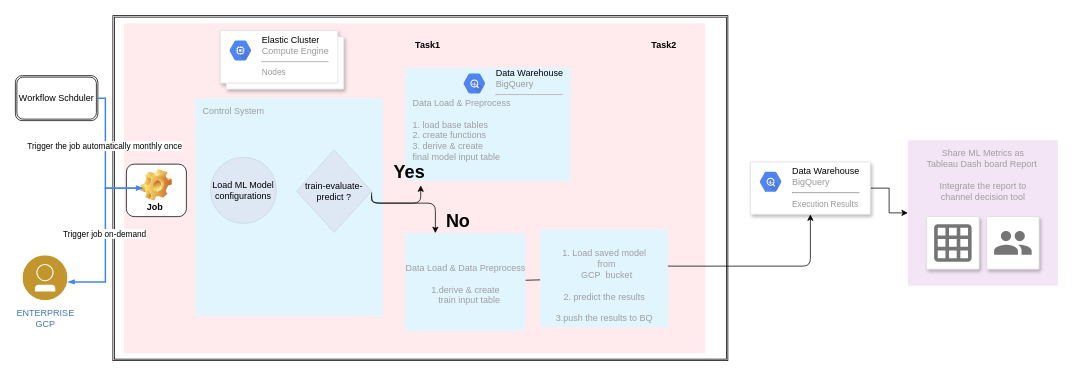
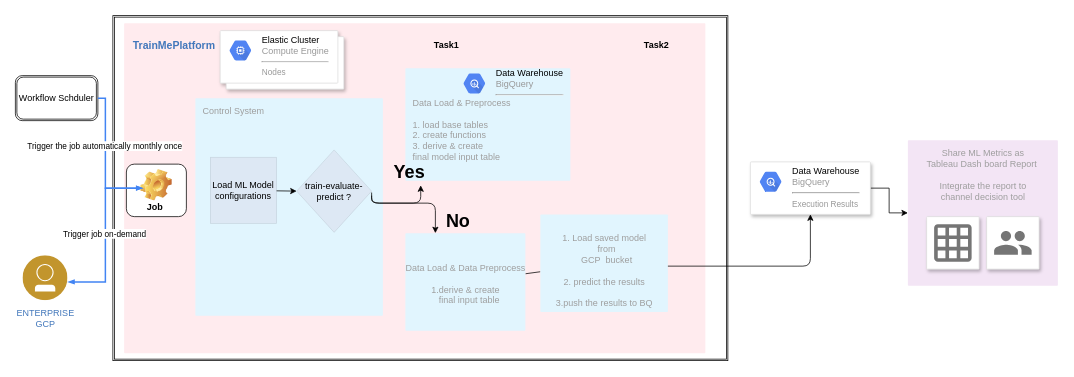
+ <mxCell id="12" value="TrainMePlatform" style="text;html=1;align=left;verticalAlign=middle;fontColor=#4277BB;shadow=0;dashed=0;strokeColor=none;fillColor=none;labelBackgroundColor=none;fontStyle=1;fontSize=14;spacingLeft=5;" vertex="1" parent="1"><mxGeometry x="170" y="50" width="123" height="20" as="geometry" /></mxCell>
- <mxCell id="27" value="&lt;b&gt;Task1&lt;/b&gt;" style="text;html=1;strokeColor=none;fillColor=none;align=center;verticalAlign=middle;whiteSpace=wrap;rounded=0;opacity=10;" vertex="1" parent="1"><mxGeometry x="545" y="50" width="50" height="20" as="geometry" /></mxCell>
+ <mxCell id="27" value="&lt;b&gt;Task1&lt;/b&gt;" style="text;html=1;strokeColor=none;fillColor=none;align=center;verticalAlign=middle;whiteSpace=wrap;rounded=0;opacity=10;" vertex="1" parent="1"><mxGeometry x="570" y="50" width="50" height="20" as="geometry" /></mxCell>
- <mxCell id="34" value="&lt;b&gt;Task2&lt;/b&gt;" style="text;html=1;strokeColor=none;fillColor=none;align=center;verticalAlign=middle;whiteSpace=wrap;rounded=0;opacity=10;" vertex="1" parent="1"><mxGeometry x="860" y="50" width="50" height="20" as="geometry" /></mxCell>
+ <mxCell id="34" value="&lt;b&gt;Task2&lt;/b&gt;" style="text;html=1;strokeColor=none;fillColor=none;align=center;verticalAlign=middle;whiteSpace=wrap;rounded=0;opacity=10;" vertex="1" parent="1"><mxGeometry x="850" y="50" width="50" height="20" as="geometry" /></mxCell>
- <mxCell id="22" value="Load ML Model configurations" style="ellipse;whiteSpace=wrap;html=1;aspect=fixed;fillColor=#B5739D;opacity=10;" vertex="1" parent="1"><mxGeometry x="280" y="208.88" width="88.25" height="88.25" as="geometry" /></mxCell>
+ <mxCell id="22" value="Load ML Model configurations" style="whiteSpace=wrap;html=1;aspect=fixed;fillColor=#B5739D;opacity=10;" vertex="1" parent="1"><mxGeometry x="280" y="208.88" width="88.25" height="88.25" as="geometry" /></mxCell>
+ <mxCell id="21" style="edgeStyle=none;rounded=0;orthogonalLoop=1;jettySize=auto;html=1;entryX=0;entryY=0.5;entryDx=0;entryDy=0;" edge="1" parent="1" source="22" target="23"><mxGeometry relative="1" as="geometry" /></mxCell>
- <mxCell id="25" value="&lt;br&gt;&lt;br&gt;Data Load &amp;amp; Data Preprocess&lt;br&gt;&lt;br&gt;1.derive &amp;amp; create &lt;br&gt;&amp;nbsp; &amp;nbsp;train input table" style="rounded=1;absoluteArcSize=1;arcSize=2;html=1;strokeColor=none;gradientColor=none;shadow=0;dashed=0;fontSize=12;fontColor=#9E9E9E;align=center;verticalAlign=top;spacing=10;spacingTop=-4;fillColor=#E1F5FE;" vertex="1" parent="1"><mxGeometry x="540" y="310" width="160" height="130" as="geometry" /></mxCell>
+ <mxCell id="25" value="&lt;br&gt;&lt;br&gt;Data Load &amp;amp; Data Preprocess&lt;br&gt;&lt;br&gt;1.derive &amp;amp; create &lt;br&gt;&amp;nbsp; &amp;nbsp;final input table" style="rounded=1;absoluteArcSize=1;arcSize=2;html=1;strokeColor=none;gradientColor=none;shadow=0;dashed=0;fontSize=12;fontColor=#9E9E9E;align=center;verticalAlign=top;spacing=10;spacingTop=-4;fillColor=#E1F5FE;" vertex="1" parent="1"><mxGeometry x="540" y="310" width="160" height="130" as="geometry" /></mxCell>
- <mxCell id="26" value="&lt;br&gt;1. Load saved model &lt;br&gt;&amp;nbsp; from&lt;br&gt;&amp;nbsp; GCP&amp;nbsp; bucket&lt;br&gt;&lt;br&gt;2. predict the results&lt;br&gt;&lt;br&gt;3.push the results to BQ" style="rounded=1;absoluteArcSize=1;arcSize=2;html=1;strokeColor=none;gradientColor=none;shadow=0;dashed=0;fontSize=12;fontColor=#9E9E9E;align=center;verticalAlign=top;spacing=10;spacingTop=-4;fillColor=#E1F5FE;" vertex="1" parent="1"><mxGeometry x="720" y="305" width="170" height="130" as="geometry" /></mxCell>
+ <mxCell id="26" value="&lt;br&gt;1. Load saved model &lt;br&gt;&amp;nbsp; from&lt;br&gt;&amp;nbsp; GCP&amp;nbsp; bucket&lt;br&gt;&lt;br&gt;2. predict the results&lt;br&gt;&lt;br&gt;3.push the results to BQ" style="rounded=1;absoluteArcSize=1;arcSize=2;html=1;strokeColor=none;gradientColor=none;shadow=0;dashed=0;fontSize=12;fontColor=#9E9E9E;align=center;verticalAlign=top;spacing=10;spacingTop=-4;fillColor=#E1F5FE;" vertex="1" parent="1"><mxGeometry x="720" y="285" width="170" height="130" as="geometry" /></mxCell>
